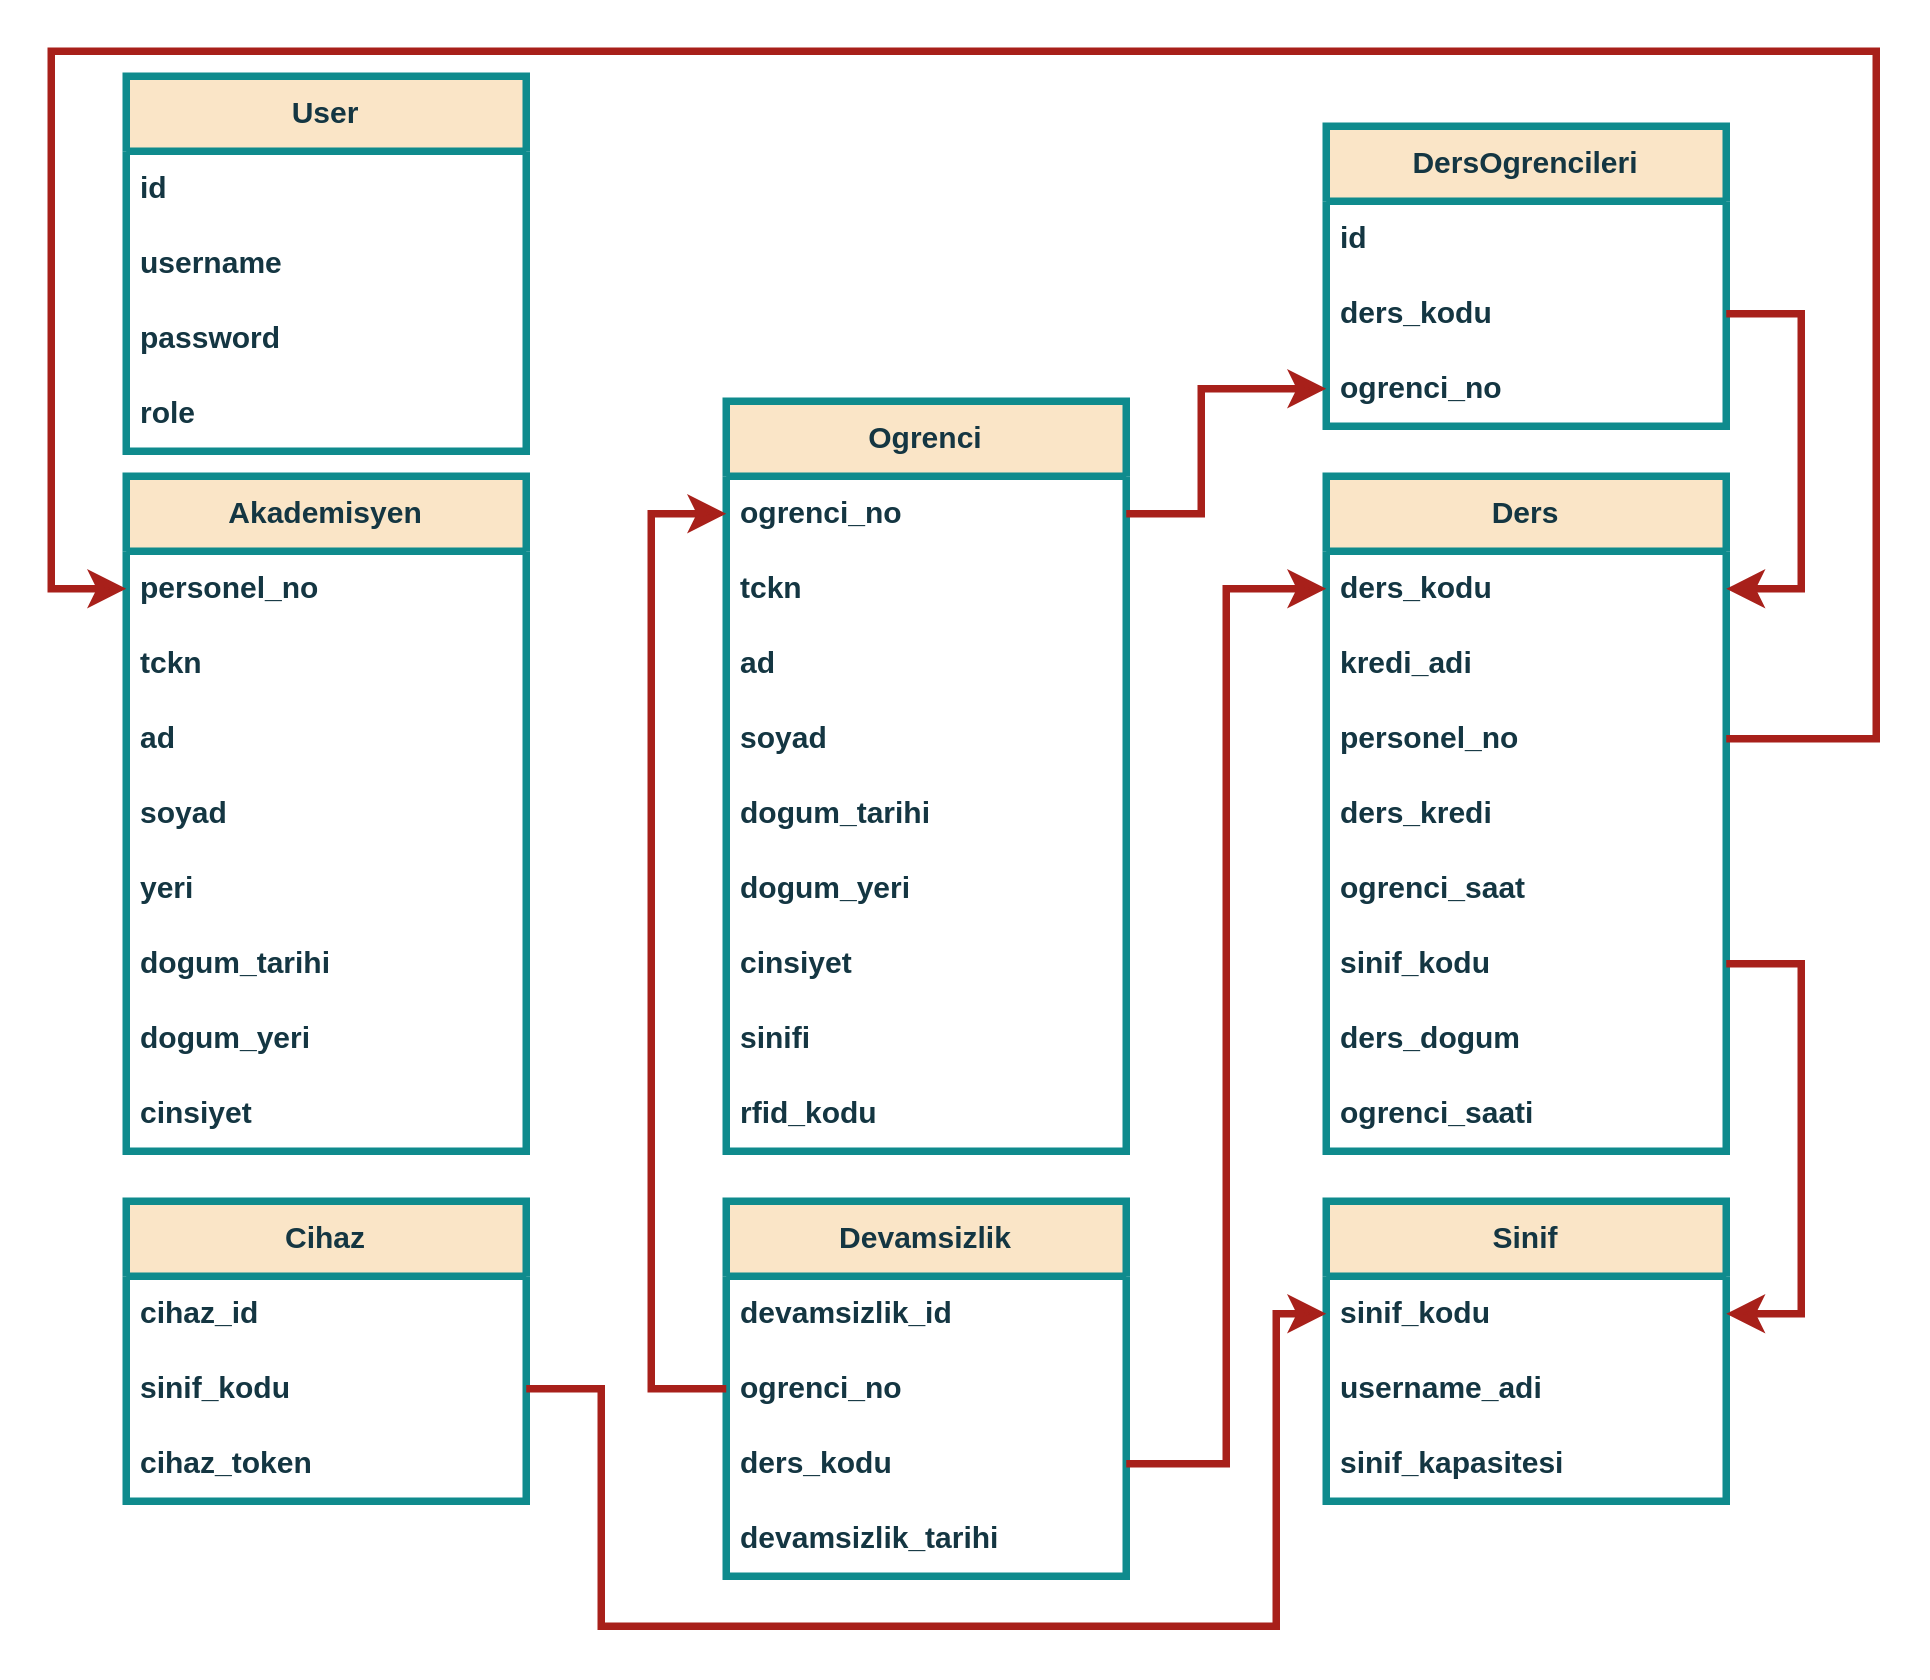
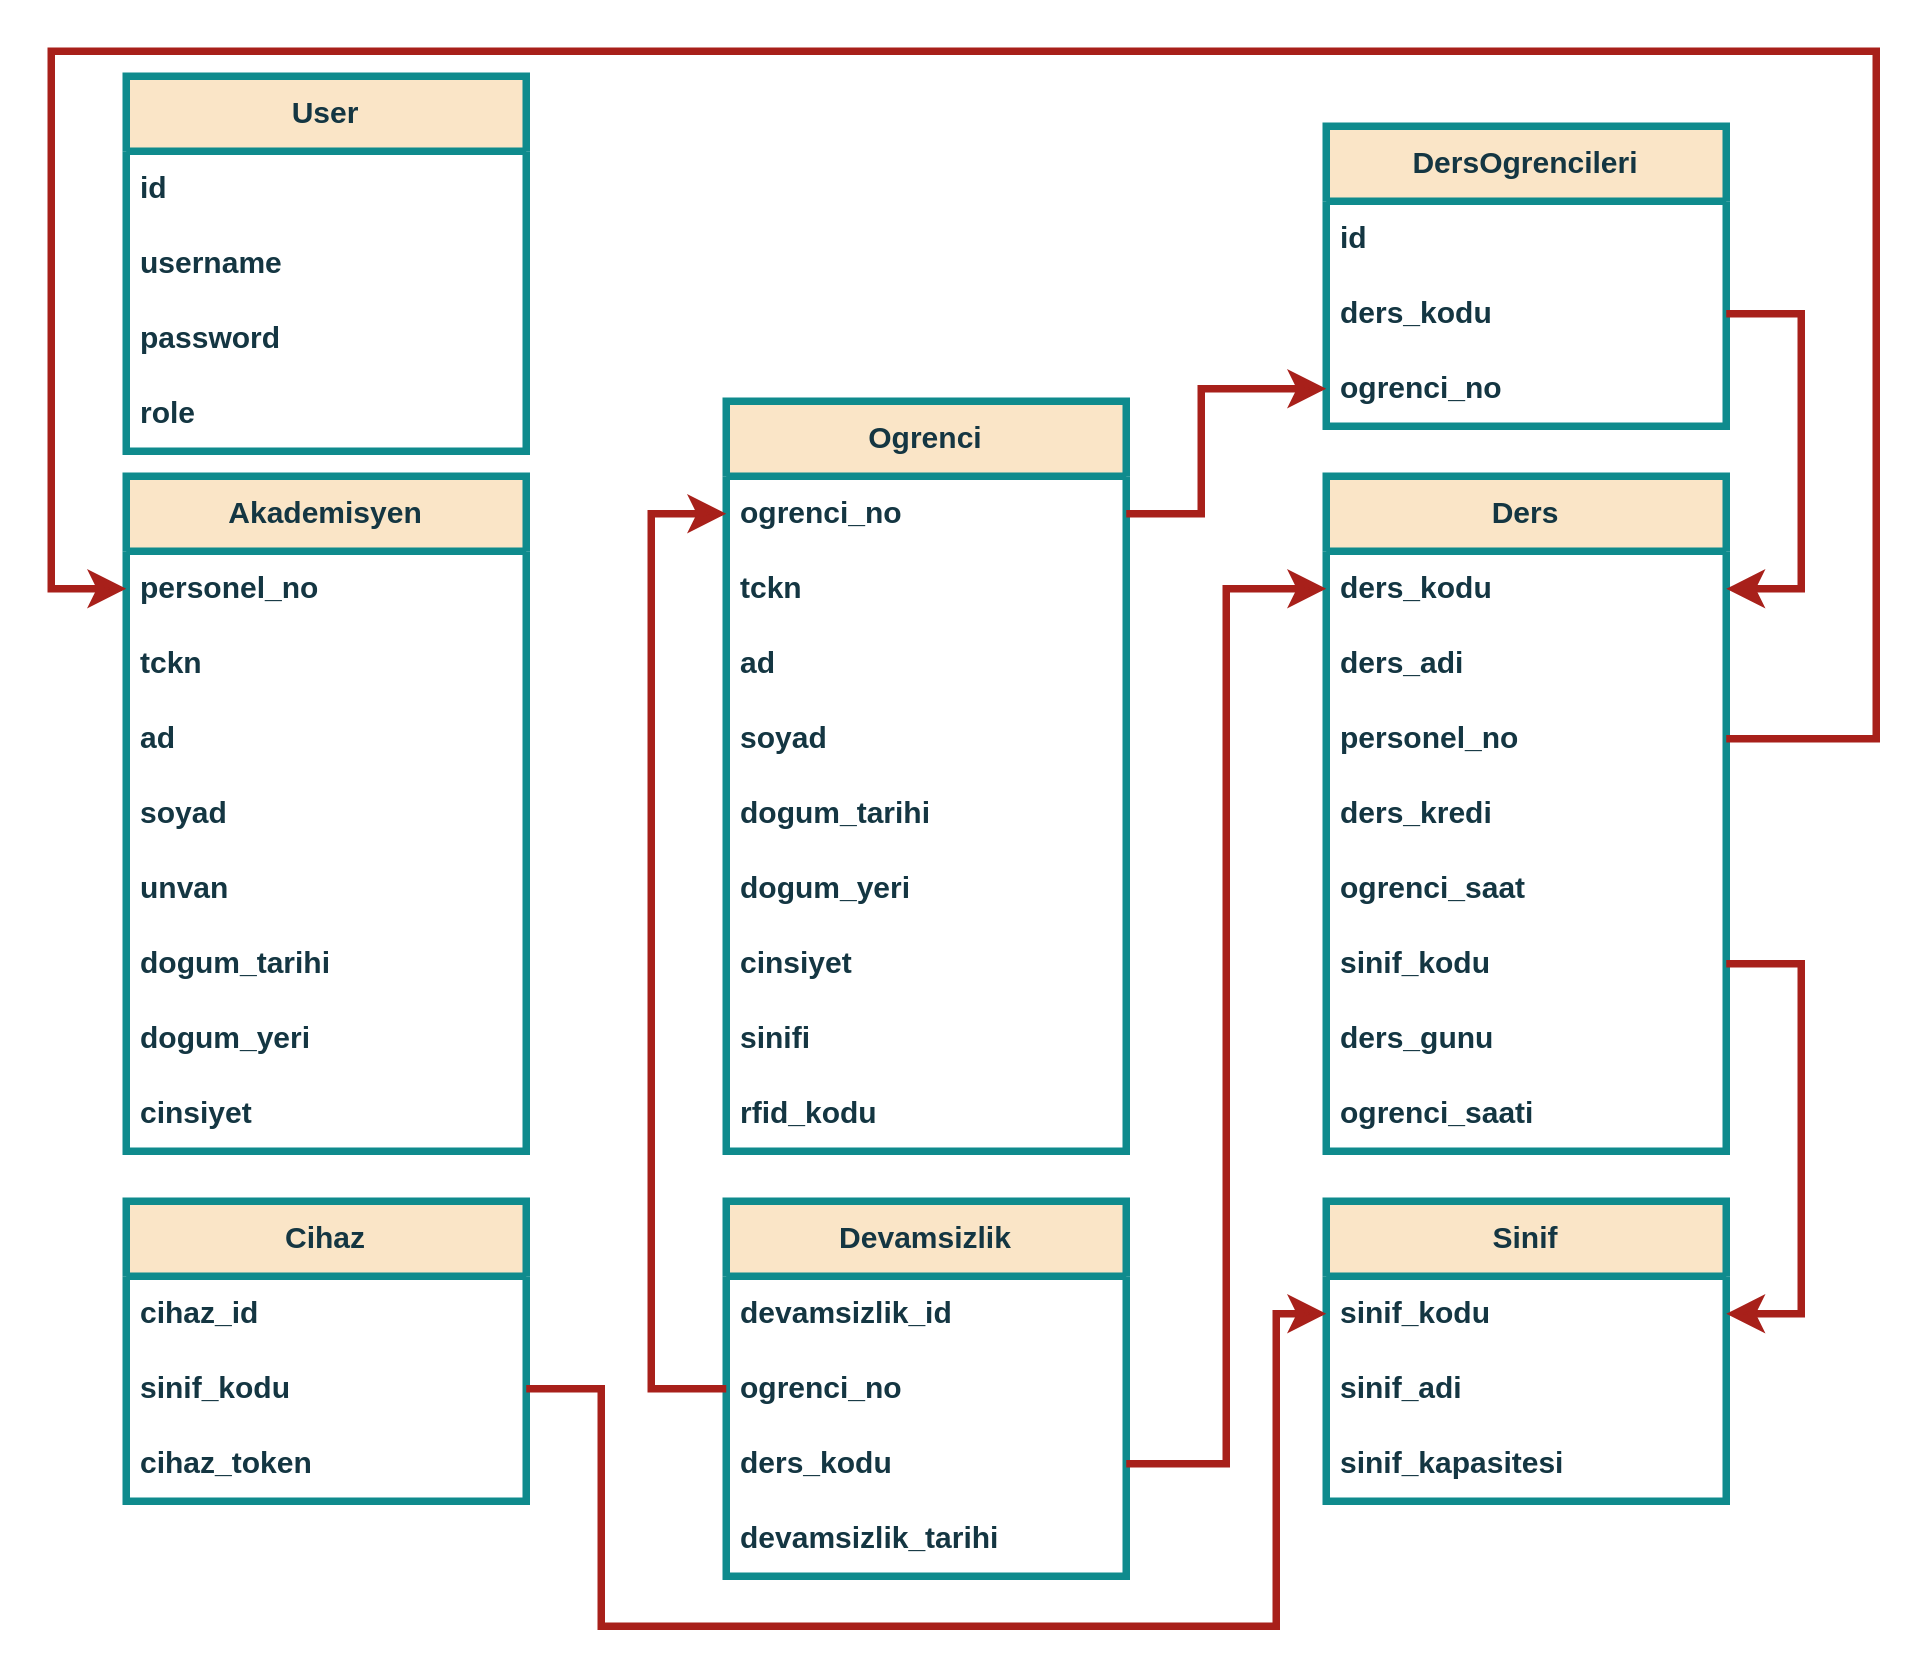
- <mxCell id="23" value="kredi_adi" style="text;strokeColor=none;fillColor=none;align=left;verticalAlign=middle;spacingLeft=4;spacingRight=4;overflow=hidden;points=[[0,0.5],[1,0.5]];portConstraint=eastwest;rotatable=0;whiteSpace=wrap;html=1;fontStyle=1;rounded=0;labelBackgroundColor=none;fontColor=#143642;strokeWidth=3;" parent="21" vertex="1"><mxGeometry y="60" width="160" height="30" as="geometry" /></mxCell>
+ <mxCell id="23" value="ders_adi" style="text;strokeColor=none;fillColor=none;align=left;verticalAlign=middle;spacingLeft=4;spacingRight=4;overflow=hidden;points=[[0,0.5],[1,0.5]];portConstraint=eastwest;rotatable=0;whiteSpace=wrap;html=1;fontStyle=1;rounded=0;labelBackgroundColor=none;fontColor=#143642;strokeWidth=3;" parent="21" vertex="1"><mxGeometry y="60" width="160" height="30" as="geometry" /></mxCell>
- <mxCell id="7" value="yeri" style="text;strokeColor=none;fillColor=none;align=left;verticalAlign=middle;spacingLeft=4;spacingRight=4;overflow=hidden;points=[[0,0.5],[1,0.5]];portConstraint=eastwest;rotatable=0;whiteSpace=wrap;html=1;fontStyle=1;rounded=0;labelBackgroundColor=none;fontColor=#143642;strokeWidth=3;" parent="2" vertex="1"><mxGeometry y="150" width="160" height="30" as="geometry" /></mxCell>
+ <mxCell id="7" value="unvan" style="text;strokeColor=none;fillColor=none;align=left;verticalAlign=middle;spacingLeft=4;spacingRight=4;overflow=hidden;points=[[0,0.5],[1,0.5]];portConstraint=eastwest;rotatable=0;whiteSpace=wrap;html=1;fontStyle=1;rounded=0;labelBackgroundColor=none;fontColor=#143642;strokeWidth=3;" parent="2" vertex="1"><mxGeometry y="150" width="160" height="30" as="geometry" /></mxCell>
- <mxCell id="28" value="ders_dogum" style="text;strokeColor=none;fillColor=none;align=left;verticalAlign=middle;spacingLeft=4;spacingRight=4;overflow=hidden;points=[[0,0.5],[1,0.5]];portConstraint=eastwest;rotatable=0;whiteSpace=wrap;html=1;fontStyle=1;rounded=0;labelBackgroundColor=none;fontColor=#143642;strokeWidth=3;" parent="21" vertex="1"><mxGeometry y="210" width="160" height="30" as="geometry" /></mxCell>
+ <mxCell id="28" value="ders_gunu" style="text;strokeColor=none;fillColor=none;align=left;verticalAlign=middle;spacingLeft=4;spacingRight=4;overflow=hidden;points=[[0,0.5],[1,0.5]];portConstraint=eastwest;rotatable=0;whiteSpace=wrap;html=1;fontStyle=1;rounded=0;labelBackgroundColor=none;fontColor=#143642;strokeWidth=3;" parent="21" vertex="1"><mxGeometry y="210" width="160" height="30" as="geometry" /></mxCell>
- <mxCell id="37" value="username_adi" style="text;strokeColor=none;fillColor=none;align=left;verticalAlign=middle;spacingLeft=4;spacingRight=4;overflow=hidden;points=[[0,0.5],[1,0.5]];portConstraint=eastwest;rotatable=0;whiteSpace=wrap;html=1;fontStyle=1;rounded=0;labelBackgroundColor=none;fontColor=#143642;strokeWidth=3;" parent="35" vertex="1"><mxGeometry y="60" width="160" height="30" as="geometry" /></mxCell>
+ <mxCell id="37" value="sinif_adi" style="text;strokeColor=none;fillColor=none;align=left;verticalAlign=middle;spacingLeft=4;spacingRight=4;overflow=hidden;points=[[0,0.5],[1,0.5]];portConstraint=eastwest;rotatable=0;whiteSpace=wrap;html=1;fontStyle=1;rounded=0;labelBackgroundColor=none;fontColor=#143642;strokeWidth=3;" parent="35" vertex="1"><mxGeometry y="60" width="160" height="30" as="geometry" /></mxCell>
